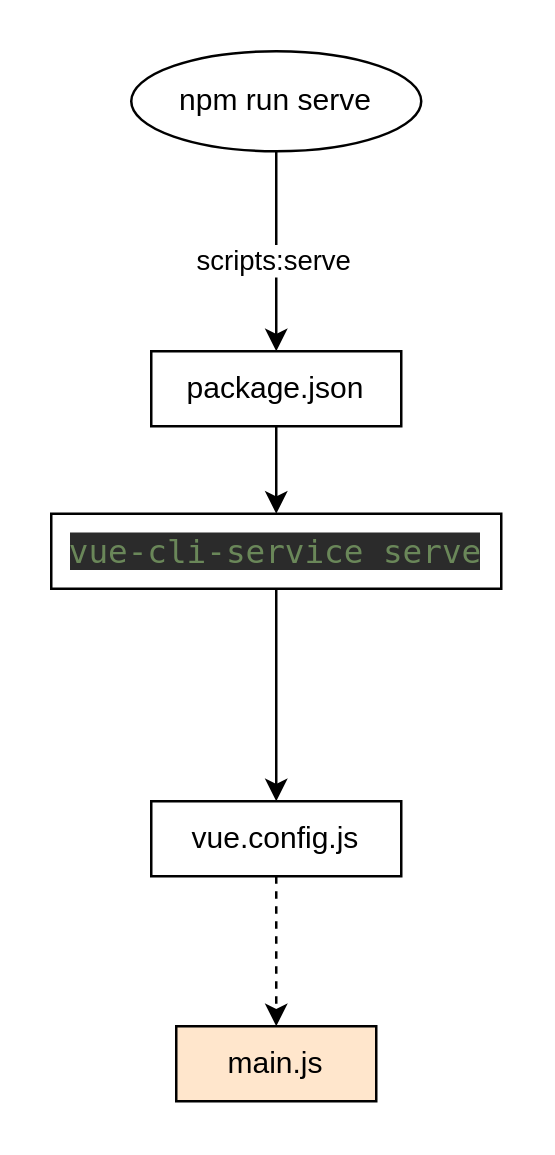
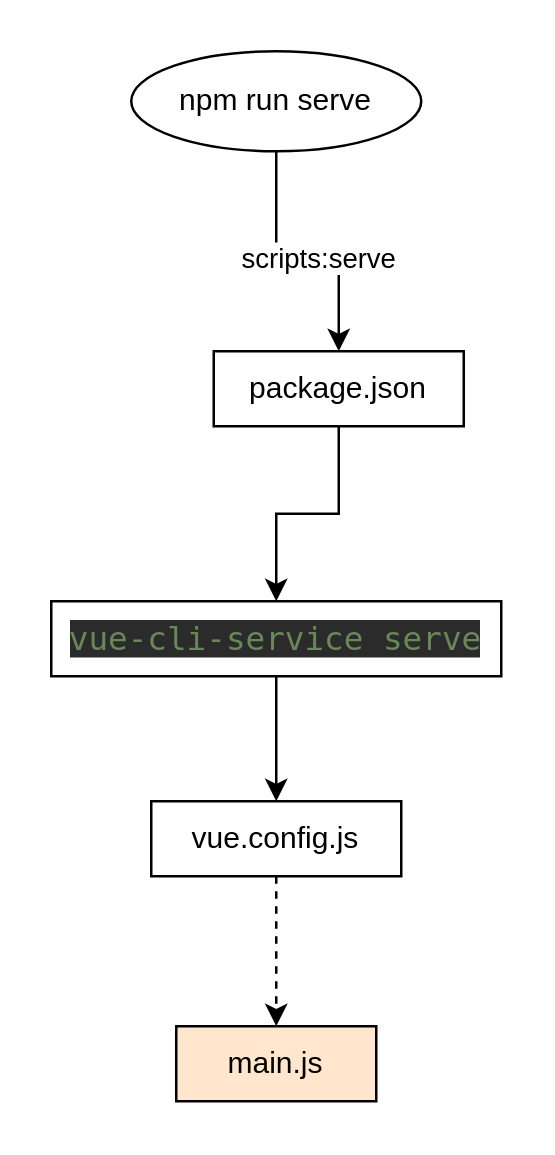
- <mxCell id="6" value="package.json" style="whiteSpace=wrap;html=1;" vertex="1" parent="1"><mxGeometry x="60" y="140" width="100" height="30" as="geometry" /></mxCell>
+ <mxCell id="6" value="package.json" style="whiteSpace=wrap;html=1;" vertex="1" parent="1"><mxGeometry x="85" y="140" width="100" height="30" as="geometry" /></mxCell>
- <mxCell id="8" value="&lt;pre style=&quot;background-color: #2b2b2b ; color: #a9b7c6 ; font-family: &amp;#34;jetbrains mono&amp;#34; , monospace ; font-size: 9.8pt&quot;&gt;&lt;span style=&quot;color: #6a8759&quot;&gt;vue-cli-service serve&lt;/span&gt;&lt;/pre&gt;" style="whiteSpace=wrap;html=1;" vertex="1" parent="1"><mxGeometry x="20" y="205" width="180" height="30" as="geometry" /></mxCell>
+ <mxCell id="8" value="&lt;pre style=&quot;background-color: #2b2b2b ; color: #a9b7c6 ; font-family: &amp;#34;jetbrains mono&amp;#34; , monospace ; font-size: 9.8pt&quot;&gt;&lt;span style=&quot;color: #6a8759&quot;&gt;vue-cli-service serve&lt;/span&gt;&lt;/pre&gt;" style="whiteSpace=wrap;html=1;" vertex="1" parent="1"><mxGeometry x="20" y="240" width="180" height="30" as="geometry" /></mxCell>
